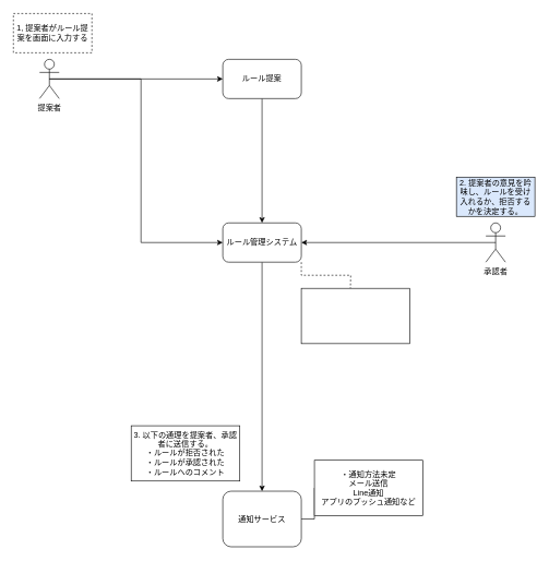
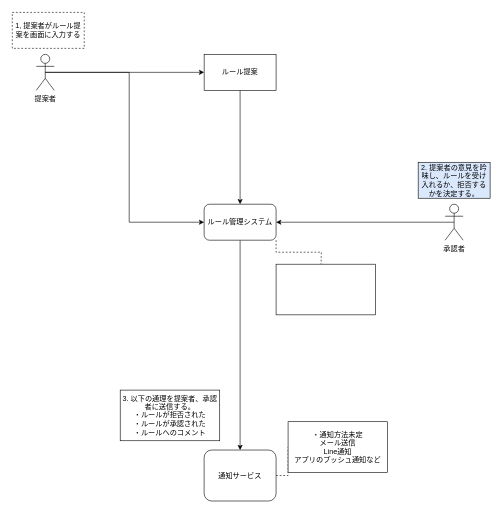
- <mxCell id="6" value="ルール提案" style="rounded=1;whiteSpace=wrap;html=1;" parent="1" vertex="1"><mxGeometry x="340" y="90" width="120" height="60" as="geometry" /></mxCell>
+ <mxCell id="6" value="ルール提案" style="whiteSpace=wrap;html=1;rounded=0;" parent="1" vertex="1"><mxGeometry x="340" y="90" width="120" height="60" as="geometry" /></mxCell>
- <mxCell id="9" style="edgeStyle=orthogonalEdgeStyle;rounded=0;orthogonalLoop=1;jettySize=auto;html=1;exitX=1;exitY=0.5;exitDx=0;exitDy=0;dashed=0;endArrow=none;endFill=0;entryX=0;entryY=0.5;entryDx=0;entryDy=0;" parent="1" source="10" target="16" edge="1"><mxGeometry relative="1" as="geometry"><mxPoint x="560" y="780" as="targetPoint" /></mxGeometry></mxCell>
+ <mxCell id="9" style="edgeStyle=orthogonalEdgeStyle;rounded=0;orthogonalLoop=1;jettySize=auto;html=1;exitX=1;exitY=0.5;exitDx=0;exitDy=0;dashed=1;endArrow=none;endFill=0;entryX=0;entryY=0.5;entryDx=0;entryDy=0;" parent="1" source="10" target="16" edge="1"><mxGeometry relative="1" as="geometry"><mxPoint x="560" y="780" as="targetPoint" /></mxGeometry></mxCell>
